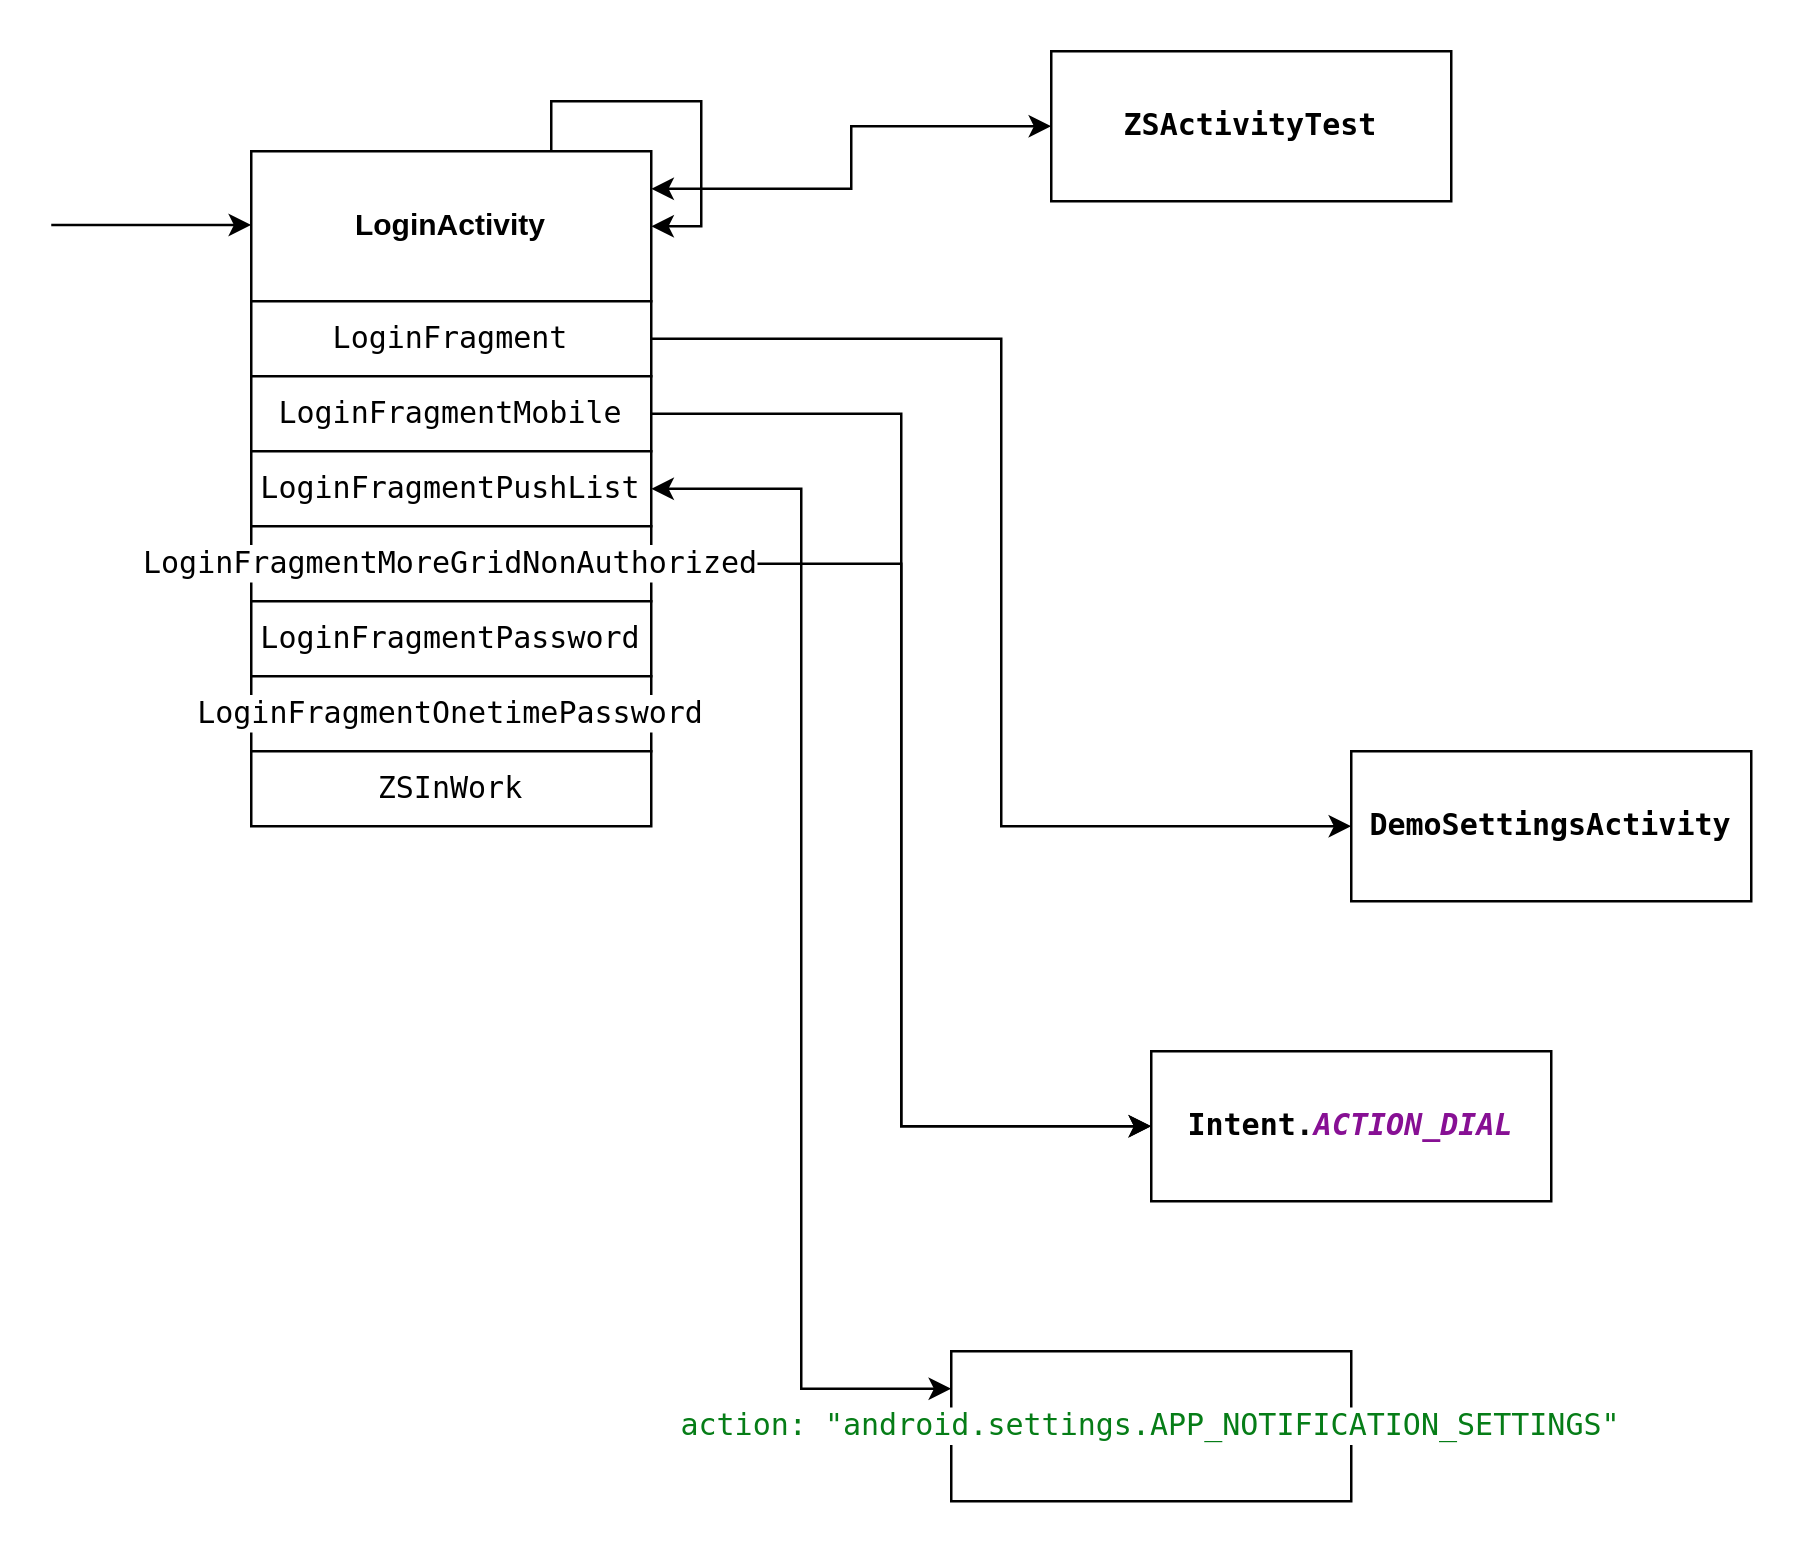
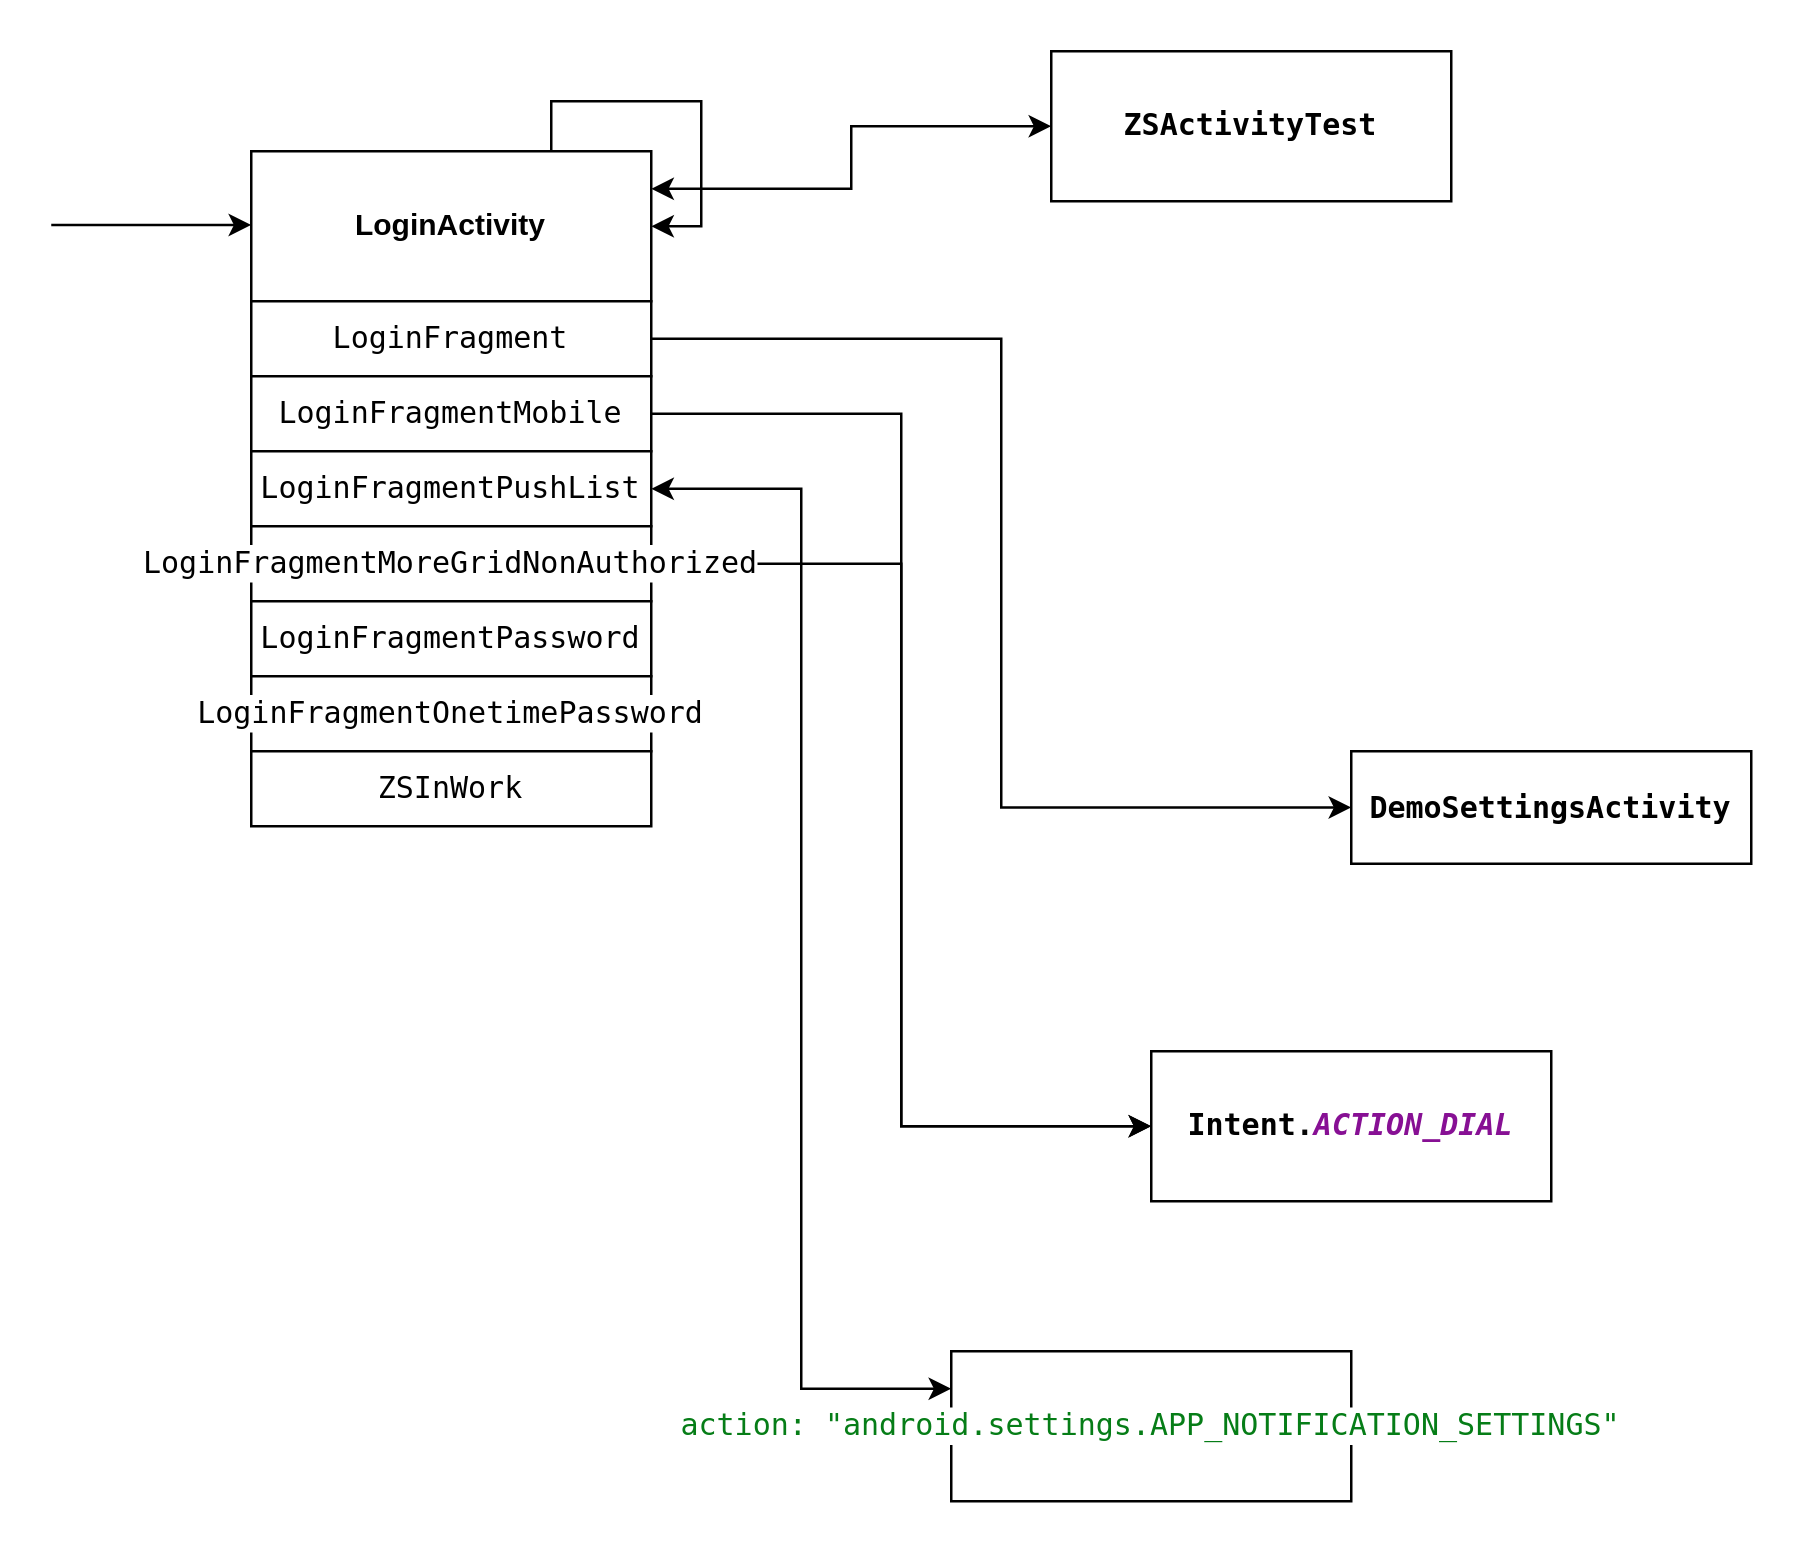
- <mxCell id="17" value="&lt;pre style=&quot;background-color: #ffffff ; color: #080808 ; font-family: &amp;quot;jetbrains mono&amp;quot; , monospace ; font-size: 9 8pt&quot;&gt;&lt;span style=&quot;color: #000000&quot;&gt;DemoSettingsActivity&lt;/span&gt;&lt;/pre&gt;" style="rounded=0;whiteSpace=wrap;html=1;fontStyle=1" vertex="1" parent="1"><mxGeometry x="540" y="300" width="160" height="60" as="geometry" /></mxCell>
+ <mxCell id="17" value="&lt;pre style=&quot;background-color: #ffffff ; color: #080808 ; font-family: &amp;quot;jetbrains mono&amp;quot; , monospace ; font-size: 9 8pt&quot;&gt;&lt;span style=&quot;color: #000000&quot;&gt;DemoSettingsActivity&lt;/span&gt;&lt;/pre&gt;" style="rounded=0;whiteSpace=wrap;html=1;fontStyle=1" vertex="1" parent="1"><mxGeometry x="540" y="300" width="160" height="45" as="geometry" /></mxCell>
